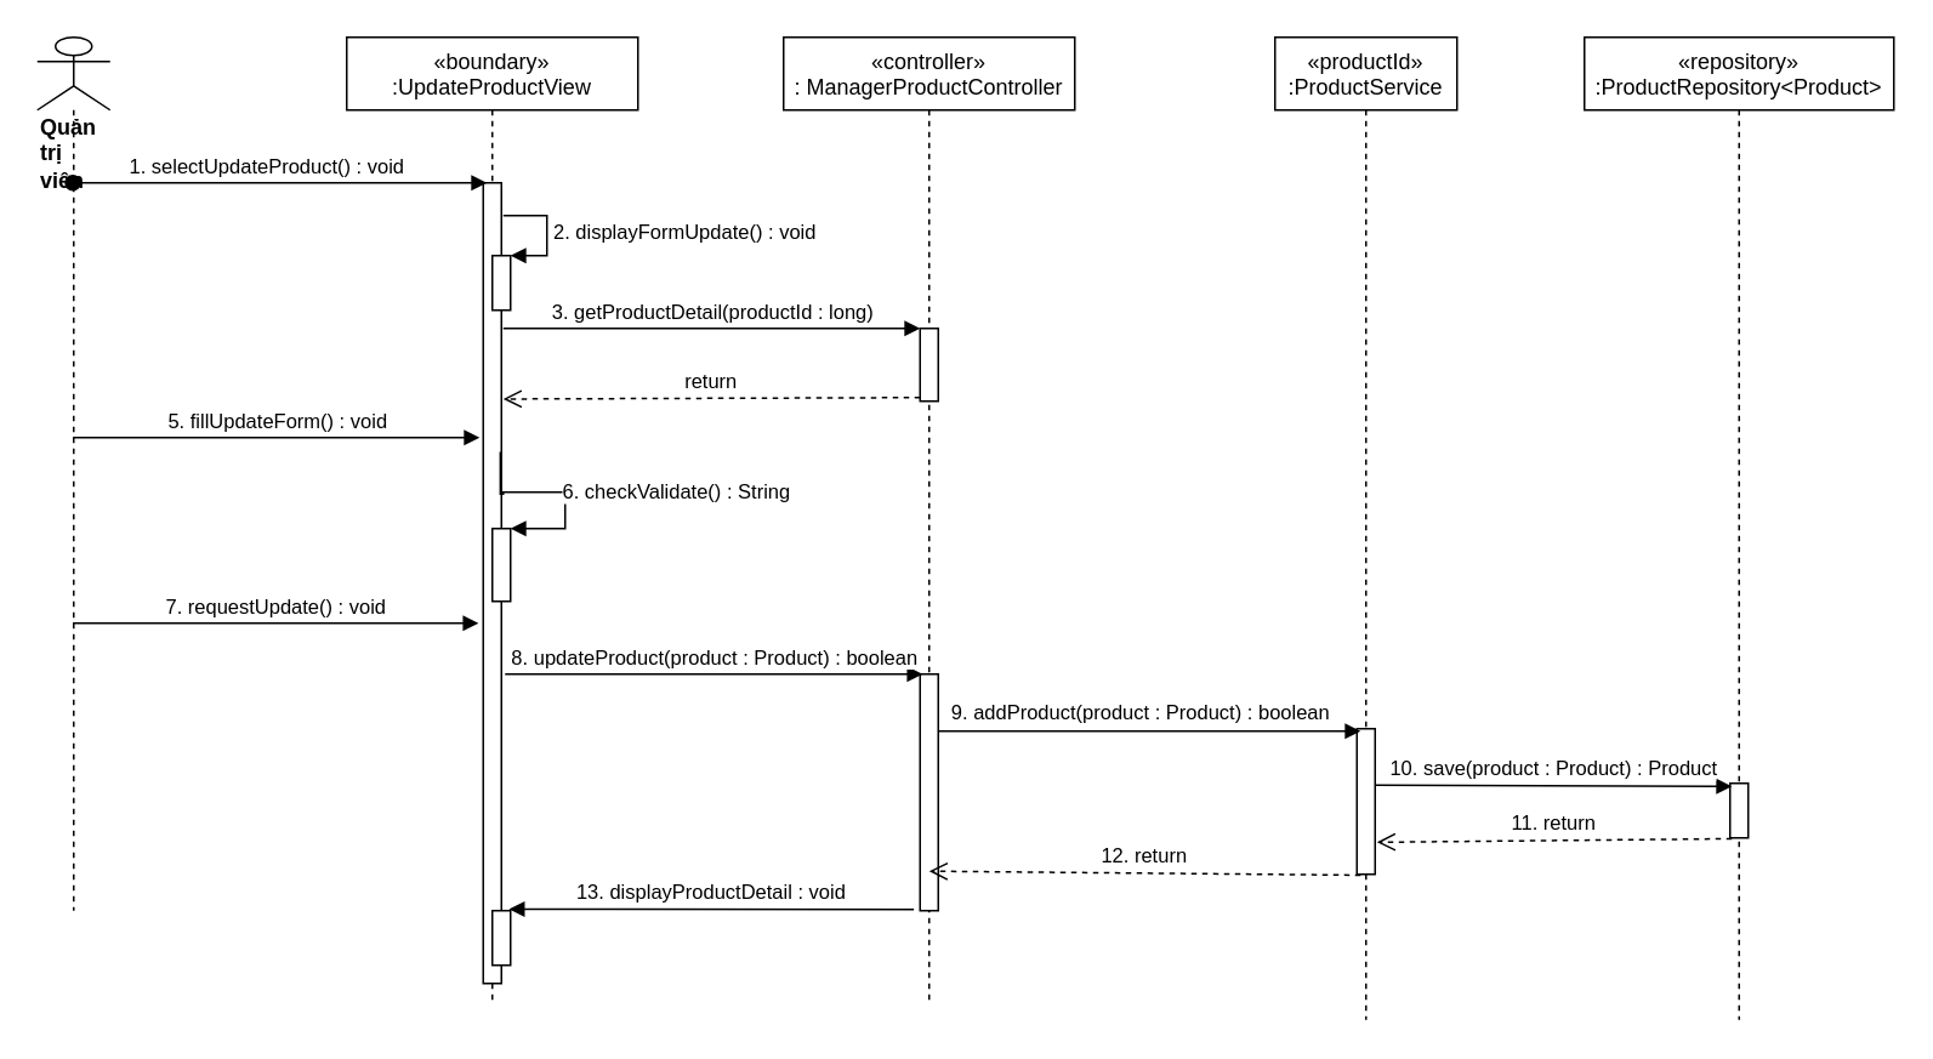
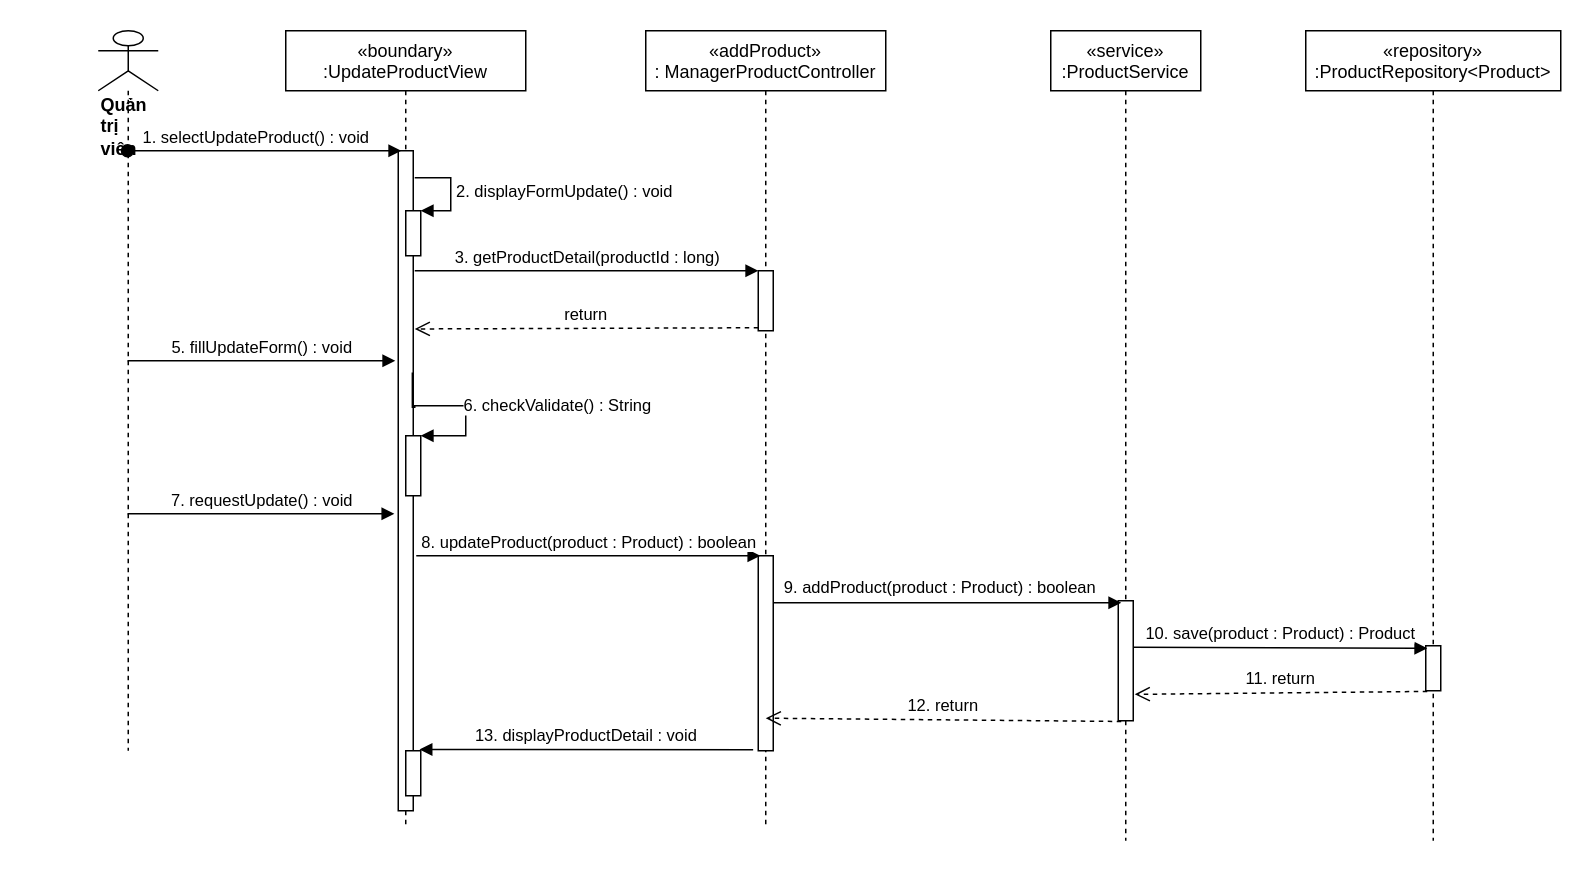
- <mxCell id="6" value="«controller»&#10;: ManagerProductController" style="shape=umlLifeline;perimeter=lifelinePerimeter;container=1;collapsible=0;recursiveResize=0;rounded=0;shadow=0;strokeWidth=1;" parent="1" vertex="1"><mxGeometry x="430" y="20" width="160" height="530" as="geometry" /></mxCell>
+ <mxCell id="6" value="«addProduct»&#10;: ManagerProductController" style="shape=umlLifeline;perimeter=lifelinePerimeter;container=1;collapsible=0;recursiveResize=0;rounded=0;shadow=0;strokeWidth=1;" parent="1" vertex="1"><mxGeometry x="430" y="20" width="160" height="530" as="geometry" /></mxCell>
- <mxCell id="11" value="«productId»&#10;:ProductService" style="shape=umlLifeline;perimeter=lifelinePerimeter;container=1;collapsible=0;recursiveResize=0;rounded=0;shadow=0;strokeWidth=1;" parent="1" vertex="1"><mxGeometry x="700" y="20" width="100" height="540" as="geometry" /></mxCell>
+ <mxCell id="11" value="«service»&#10;:ProductService" style="shape=umlLifeline;perimeter=lifelinePerimeter;container=1;collapsible=0;recursiveResize=0;rounded=0;shadow=0;strokeWidth=1;" parent="1" vertex="1"><mxGeometry x="700" y="20" width="100" height="540" as="geometry" /></mxCell>
- <mxCell id="9" value="&lt;div&gt;&lt;b&gt;Quản trị viên&lt;/b&gt;&lt;/div&gt;" style="shape=umlLifeline;participant=umlActor;perimeter=lifelinePerimeter;whiteSpace=wrap;html=1;container=1;collapsible=0;recursiveResize=0;verticalAlign=top;spacingTop=36;outlineConnect=0;align=left;size=40;" parent="1" vertex="1"><mxGeometry x="20" y="20" width="40" height="480" as="geometry" /></mxCell>
+ <mxCell id="9" value="&lt;div&gt;&lt;b&gt;Quản trị viên&lt;/b&gt;&lt;/div&gt;" style="shape=umlLifeline;participant=umlActor;perimeter=lifelinePerimeter;whiteSpace=wrap;html=1;container=1;collapsible=0;recursiveResize=0;verticalAlign=top;spacingTop=36;outlineConnect=0;align=left;size=40;" parent="1" vertex="1"><mxGeometry x="65" y="20" width="40" height="480" as="geometry" /></mxCell>
